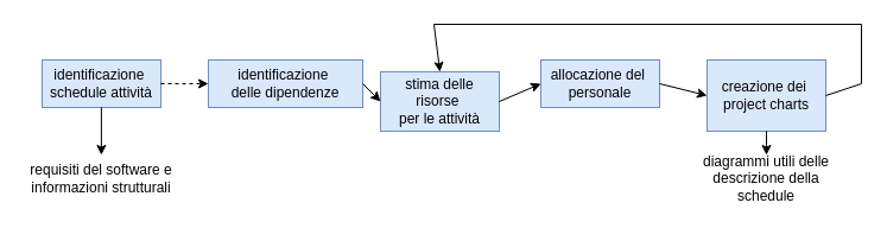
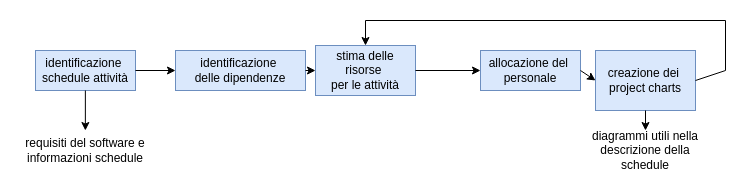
- <mxCell id="4" value="" style="endArrow=classic;html=1;rounded=0;exitX=1;exitY=0.5;exitDx=0;exitDy=0;entryX=0;entryY=0.5;entryDx=0;entryDy=0;dashed=1;" edge="1" parent="1" source="2" target="3"><mxGeometry width="50" height="50" relative="1" as="geometry"><mxPoint x="155" y="30" as="sourcePoint" /><mxPoint x="205" y="-20" as="targetPoint" /></mxGeometry></mxCell>
+ <mxCell id="4" value="" style="endArrow=classic;html=1;rounded=0;exitX=1;exitY=0.5;exitDx=0;exitDy=0;entryX=0;entryY=0.5;entryDx=0;entryDy=0;" edge="1" parent="1" source="2" target="3"><mxGeometry width="50" height="50" relative="1" as="geometry"><mxPoint x="155" y="30" as="sourcePoint" /><mxPoint x="205" y="-20" as="targetPoint" /></mxGeometry></mxCell>
- <mxCell id="7" value="allocazione del&amp;nbsp;&lt;div&gt;personale&lt;/div&gt;" style="text;html=1;align=center;verticalAlign=middle;whiteSpace=wrap;rounded=0;fillColor=#dae8fc;strokeColor=#6c8ebf;" vertex="1" parent="1"><mxGeometry x="455" y="50" width="100" height="40" as="geometry" /></mxCell>
+ <mxCell id="7" value="allocazione del&amp;nbsp;&lt;div&gt;personale&lt;/div&gt;" style="text;html=1;align=center;verticalAlign=middle;whiteSpace=wrap;rounded=0;fillColor=#dae8fc;strokeColor=#6c8ebf;" vertex="1" parent="1"><mxGeometry x="480" y="50" width="100" height="40" as="geometry" /></mxCell>
- <mxCell id="5" value="stima delle risorse&amp;nbsp;&lt;div&gt;per le attività&lt;/div&gt;" style="text;html=1;align=center;verticalAlign=middle;whiteSpace=wrap;rounded=0;fillColor=#dae8fc;strokeColor=#6c8ebf;" vertex="1" parent="1"><mxGeometry x="320" y="60" width="100" height="50" as="geometry" /></mxCell>
+ <mxCell id="5" value="stima delle risorse&amp;nbsp;&lt;div&gt;per le attività&lt;/div&gt;" style="text;html=1;align=center;verticalAlign=middle;whiteSpace=wrap;rounded=0;fillColor=#dae8fc;strokeColor=#6c8ebf;" vertex="1" parent="1"><mxGeometry x="315" y="45" width="100" height="50" as="geometry" /></mxCell>
- <mxCell id="13" value="requisiti del software e informazioni strutturali" style="text;html=1;align=center;verticalAlign=middle;whiteSpace=wrap;rounded=0;" vertex="1" parent="1"><mxGeometry x="20" y="135" width="130" height="30" as="geometry" /></mxCell>
+ <mxCell id="13" value="requisiti del software e informazioni schedule" style="text;html=1;align=center;verticalAlign=middle;whiteSpace=wrap;rounded=0;" vertex="1" parent="1"><mxGeometry x="20" y="135" width="130" height="30" as="geometry" /></mxCell>
- <mxCell id="11" value="diagrammi utili delle descrizione della schedule" style="text;html=1;align=center;verticalAlign=middle;whiteSpace=wrap;rounded=0;" vertex="1" parent="1"><mxGeometry x="580" y="130" width="130" height="40" as="geometry" /></mxCell>
+ <mxCell id="11" value="diagrammi utili nella descrizione della schedule" style="text;html=1;align=center;verticalAlign=middle;whiteSpace=wrap;rounded=0;" vertex="1" parent="1"><mxGeometry x="580" y="130" width="130" height="40" as="geometry" /></mxCell>
